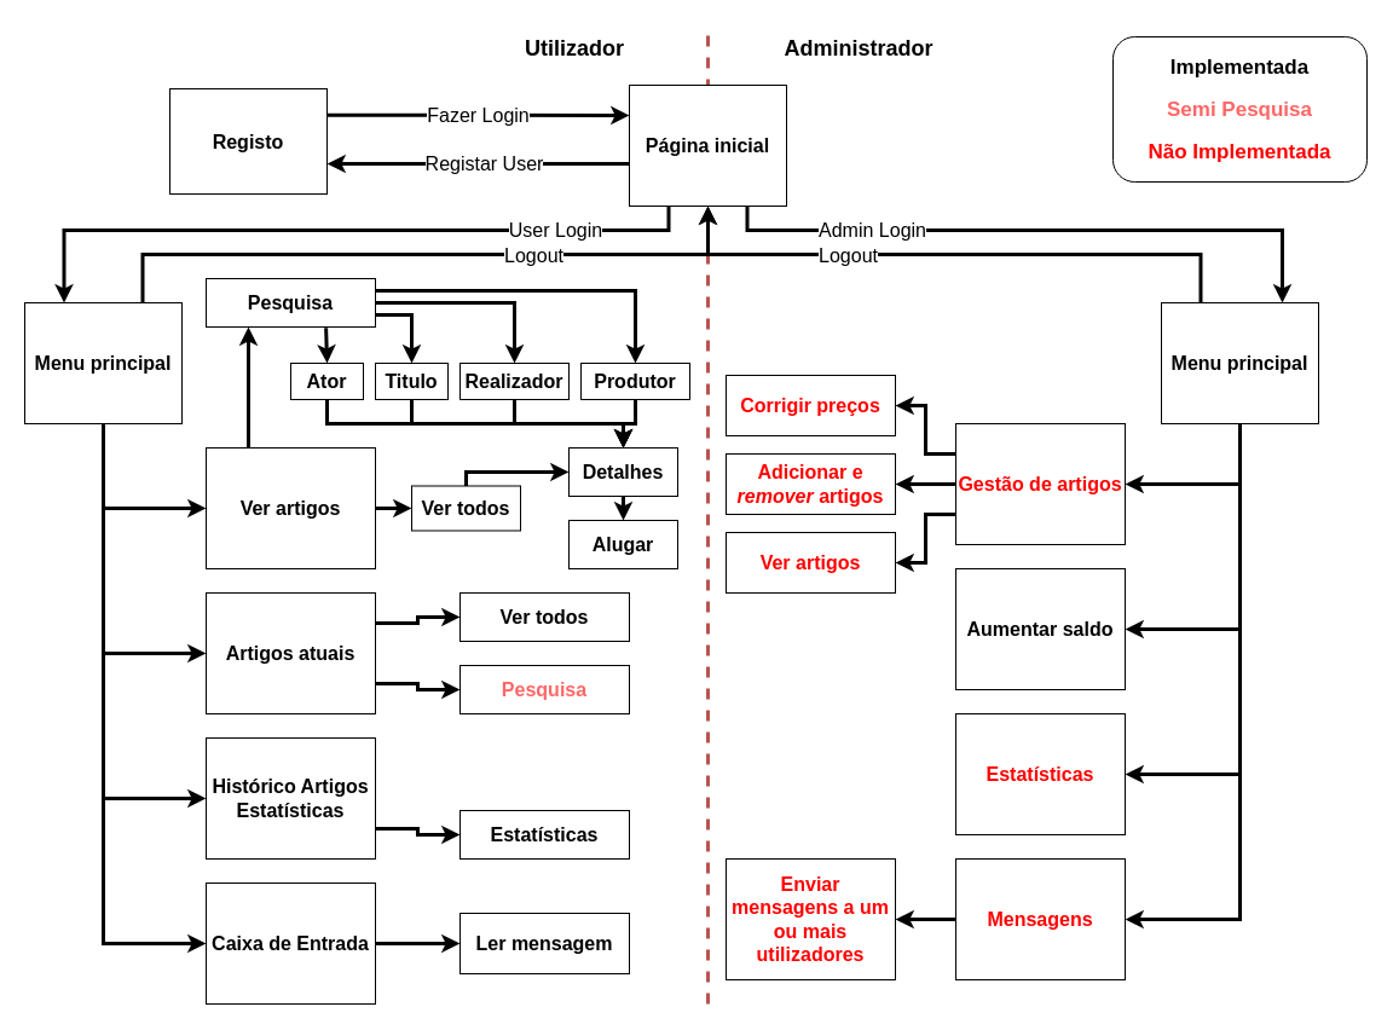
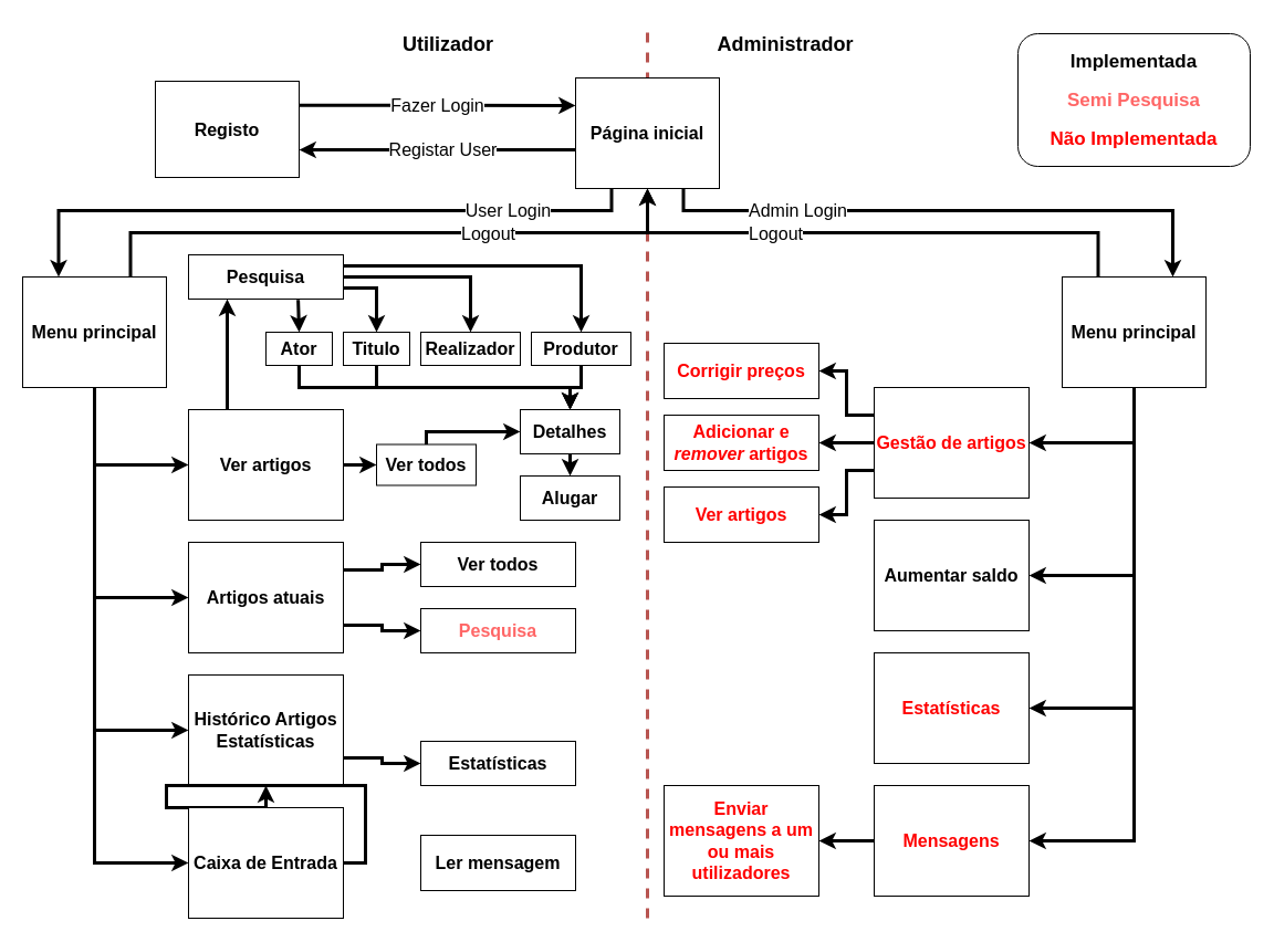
- <mxCell id="33" value="&lt;b&gt;&lt;font style=&quot;font-size: 18px;&quot;&gt;Utilizador&lt;/font&gt;&lt;/b&gt;" style="text;html=1;strokeColor=none;fillColor=none;align=center;verticalAlign=middle;whiteSpace=wrap;rounded=0;labelBackgroundColor=none;" parent="1" vertex="1"><mxGeometry x="430" y="20" width="90" height="40" as="geometry" /></mxCell>
+ <mxCell id="33" value="&lt;b&gt;&lt;font style=&quot;font-size: 18px;&quot;&gt;Utilizador&lt;/font&gt;&lt;/b&gt;" style="text;html=1;strokeColor=none;fillColor=none;align=center;verticalAlign=middle;whiteSpace=wrap;rounded=0;labelBackgroundColor=none;" parent="1" vertex="1"><mxGeometry x="360" y="20" width="90" height="40" as="geometry" /></mxCell>
- <mxCell id="63" style="edgeStyle=orthogonalEdgeStyle;rounded=0;orthogonalLoop=1;jettySize=auto;html=1;exitX=0.5;exitY=1;exitDx=0;exitDy=0;entryX=0.5;entryY=0;entryDx=0;entryDy=0;strokeWidth=3;" parent="1" source="64" target="54" edge="1"><mxGeometry relative="1" as="geometry" /></mxCell>
- <mxCell id="31" style="edgeStyle=orthogonalEdgeStyle;rounded=0;orthogonalLoop=1;jettySize=auto;html=1;exitX=1;exitY=0.5;exitDx=0;exitDy=0;entryX=0;entryY=0.5;entryDx=0;entryDy=0;strokeWidth=3;" parent="1" source="32" target="47" edge="1"><mxGeometry relative="1" as="geometry" /></mxCell>
+ <mxCell id="31" style="edgeStyle=orthogonalEdgeStyle;rounded=0;orthogonalLoop=1;jettySize=auto;html=1;exitX=1;exitY=0.5;exitDx=0;exitDy=0;strokeWidth=3;" parent="1" source="32" target="30" edge="1"><mxGeometry relative="1" as="geometry" /></mxCell>
